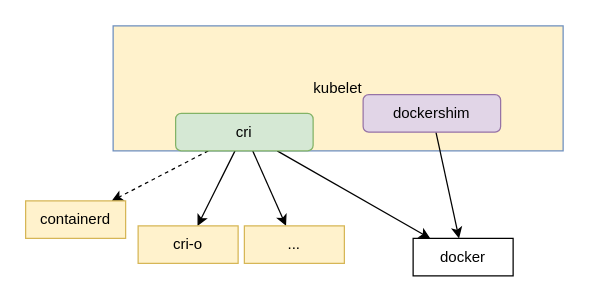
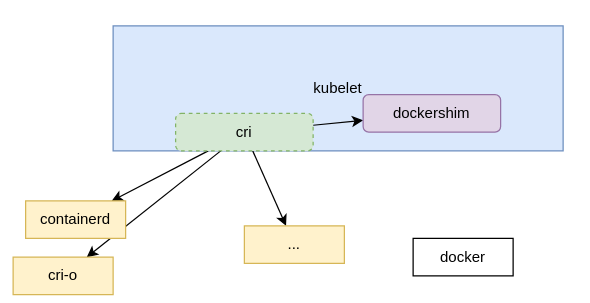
- <mxCell id="2" value="kubelet" style="rounded=0;whiteSpace=wrap;html=1;fillColor=#fff2cc;strokeColor=#6c8ebf;" vertex="1" parent="1"><mxGeometry x="90" y="20" width="360" height="100" as="geometry" /></mxCell>
+ <mxCell id="2" value="kubelet" style="rounded=0;whiteSpace=wrap;html=1;fillColor=#dae8fc;strokeColor=#6c8ebf;" vertex="1" parent="1"><mxGeometry x="90" y="20" width="360" height="100" as="geometry" /></mxCell>
- <mxCell id="7" value="cri" style="rounded=1;whiteSpace=wrap;html=1;fillColor=#d5e8d4;strokeColor=#82b366;" vertex="1" parent="1"><mxGeometry x="140" y="90" width="110" height="30" as="geometry" /></mxCell>
+ <mxCell id="7" value="cri" style="rounded=1;whiteSpace=wrap;html=1;fillColor=#d5e8d4;strokeColor=#82b366;dashed=1;" vertex="1" parent="1"><mxGeometry x="140" y="90" width="110" height="30" as="geometry" /></mxCell>
- <mxCell id="4" style="edgeStyle=none;html=1;dashed=1;" edge="1" parent="1" source="7" target="10"><mxGeometry relative="1" as="geometry" /></mxCell>
+ <mxCell id="4" style="edgeStyle=none;html=1;" edge="1" parent="1" source="7" target="10"><mxGeometry relative="1" as="geometry" /></mxCell>
- <mxCell id="8" style="edgeStyle=none;html=1;" edge="1" parent="1" source="9" target="13"><mxGeometry relative="1" as="geometry" /></mxCell>
- <mxCell id="3" value="" style="edgeStyle=none;html=1;" edge="1" parent="1" source="7" target="13"><mxGeometry relative="1" as="geometry" /></mxCell>
+ <mxCell id="3" value="" style="edgeStyle=none;html=1;" edge="1" parent="1" source="7" target="9"><mxGeometry relative="1" as="geometry" /></mxCell>
- <mxCell id="11" value="cri-o" style="rounded=0;whiteSpace=wrap;html=1;fillColor=#fff2cc;strokeColor=#d6b656;" vertex="1" parent="1"><mxGeometry x="110" y="180" width="80" height="30" as="geometry" /></mxCell>
+ <mxCell id="11" value="cri-o" style="rounded=0;whiteSpace=wrap;html=1;fillColor=#fff2cc;strokeColor=#d6b656;" vertex="1" parent="1"><mxGeometry x="10" y="205" width="80" height="30" as="geometry" /></mxCell>
